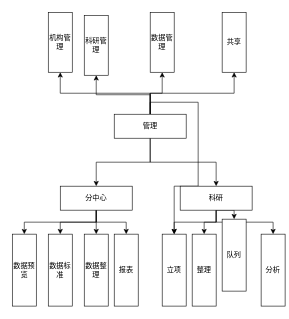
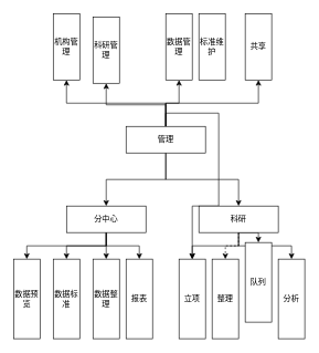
+ <mxCell id="31" value="标准维护" style="rounded=0;whiteSpace=wrap;html=1;" parent="1" vertex="1"><mxGeometry x="300" y="20" width="40" height="100" as="geometry" /></mxCell>
- <mxCell id="15" style="edgeStyle=orthogonalEdgeStyle;rounded=0;orthogonalLoop=1;jettySize=auto;html=1;exitX=0.5;exitY=1;exitDx=0;exitDy=0;entryX=0.5;entryY=0;entryDx=0;entryDy=0;" parent="1" source="19" target="25" edge="1"><mxGeometry relative="1" as="geometry" /></mxCell>
+ <mxCell id="15" style="edgeStyle=orthogonalEdgeStyle;rounded=0;orthogonalLoop=1;jettySize=auto;html=1;exitX=0.5;exitY=1;exitDx=0;exitDy=0;entryX=0.5;entryY=0;entryDx=0;entryDy=0;dashed=1;" parent="1" source="19" target="25" edge="1"><mxGeometry relative="1" as="geometry" /></mxCell>
- <mxCell id="27" value="分析" style="rounded=0;whiteSpace=wrap;html=1;" parent="1" vertex="1"><mxGeometry x="435" y="390" width="40" height="120" as="geometry" /></mxCell>
+ <mxCell id="27" value="分析" style="rounded=0;whiteSpace=wrap;html=1;" parent="1" vertex="1"><mxGeometry x="420" y="390" width="40" height="120" as="geometry" /></mxCell>
